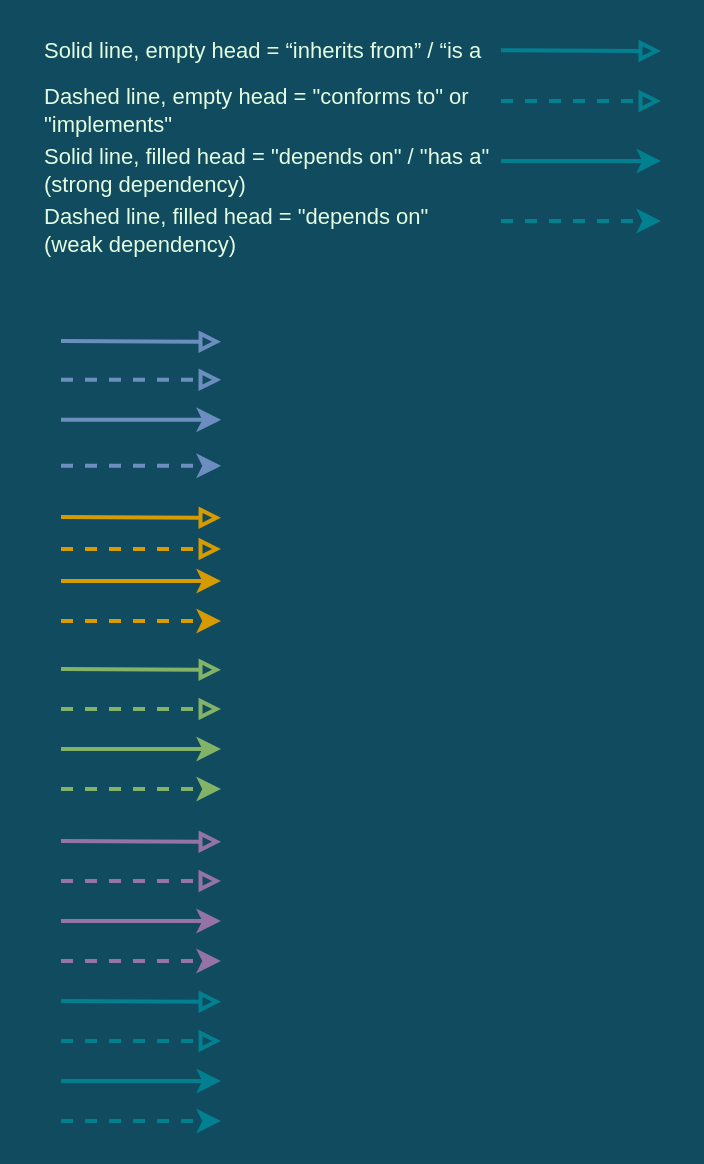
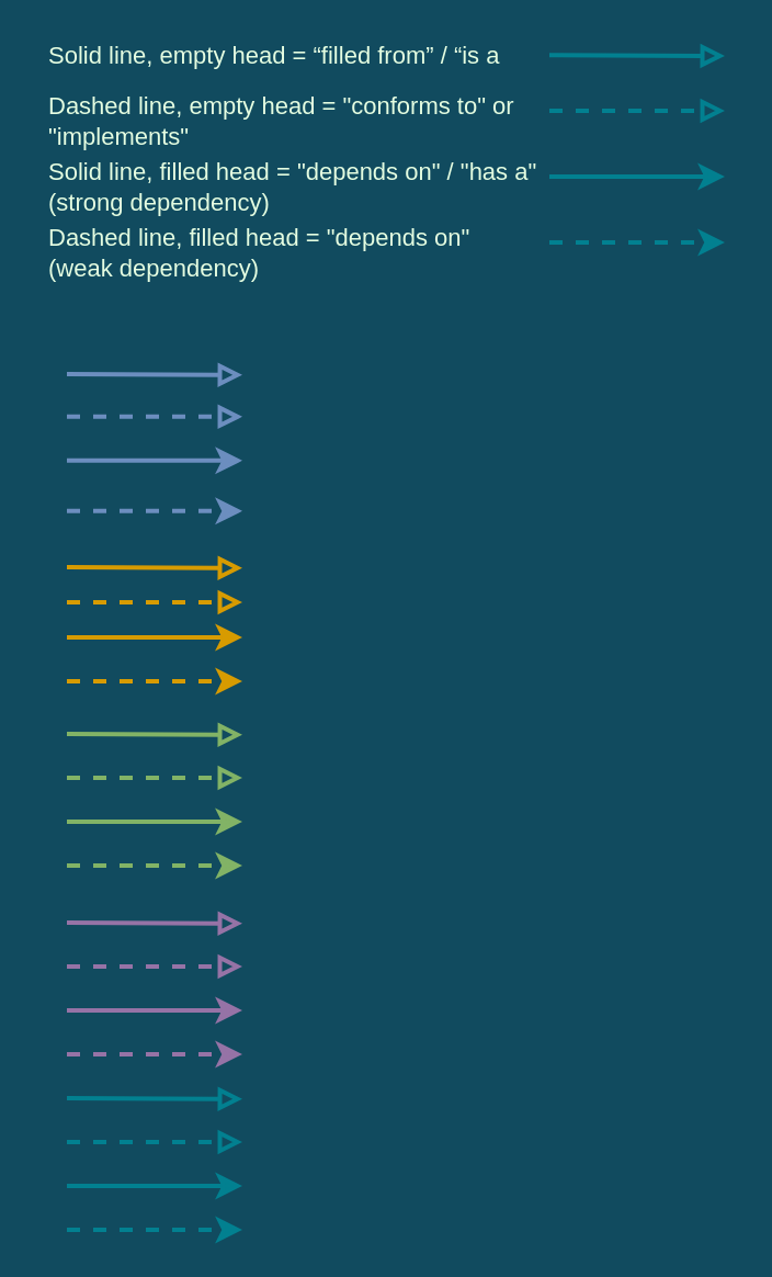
- <mxCell id="2" value="&lt;font style=&quot;font-size: 11px;&quot;&gt;Solid line, empty head = “inherits from” / “is a&lt;/font&gt;" style="text;html=1;strokeColor=none;fillColor=none;align=left;verticalAlign=middle;whiteSpace=wrap;rounded=0;fontSize=11;fontColor=#E4FDE1;" parent="1" vertex="1"><mxGeometry x="20" y="20" width="230" height="10" as="geometry" /></mxCell>
+ <mxCell id="2" value="&lt;font style=&quot;font-size: 11px;&quot;&gt;Solid line, empty head = “filled from” / “is a&lt;/font&gt;" style="text;html=1;strokeColor=none;fillColor=none;align=left;verticalAlign=middle;whiteSpace=wrap;rounded=0;fontSize=11;fontColor=#E4FDE1;" parent="1" vertex="1"><mxGeometry x="20" y="20" width="230" height="10" as="geometry" /></mxCell>
